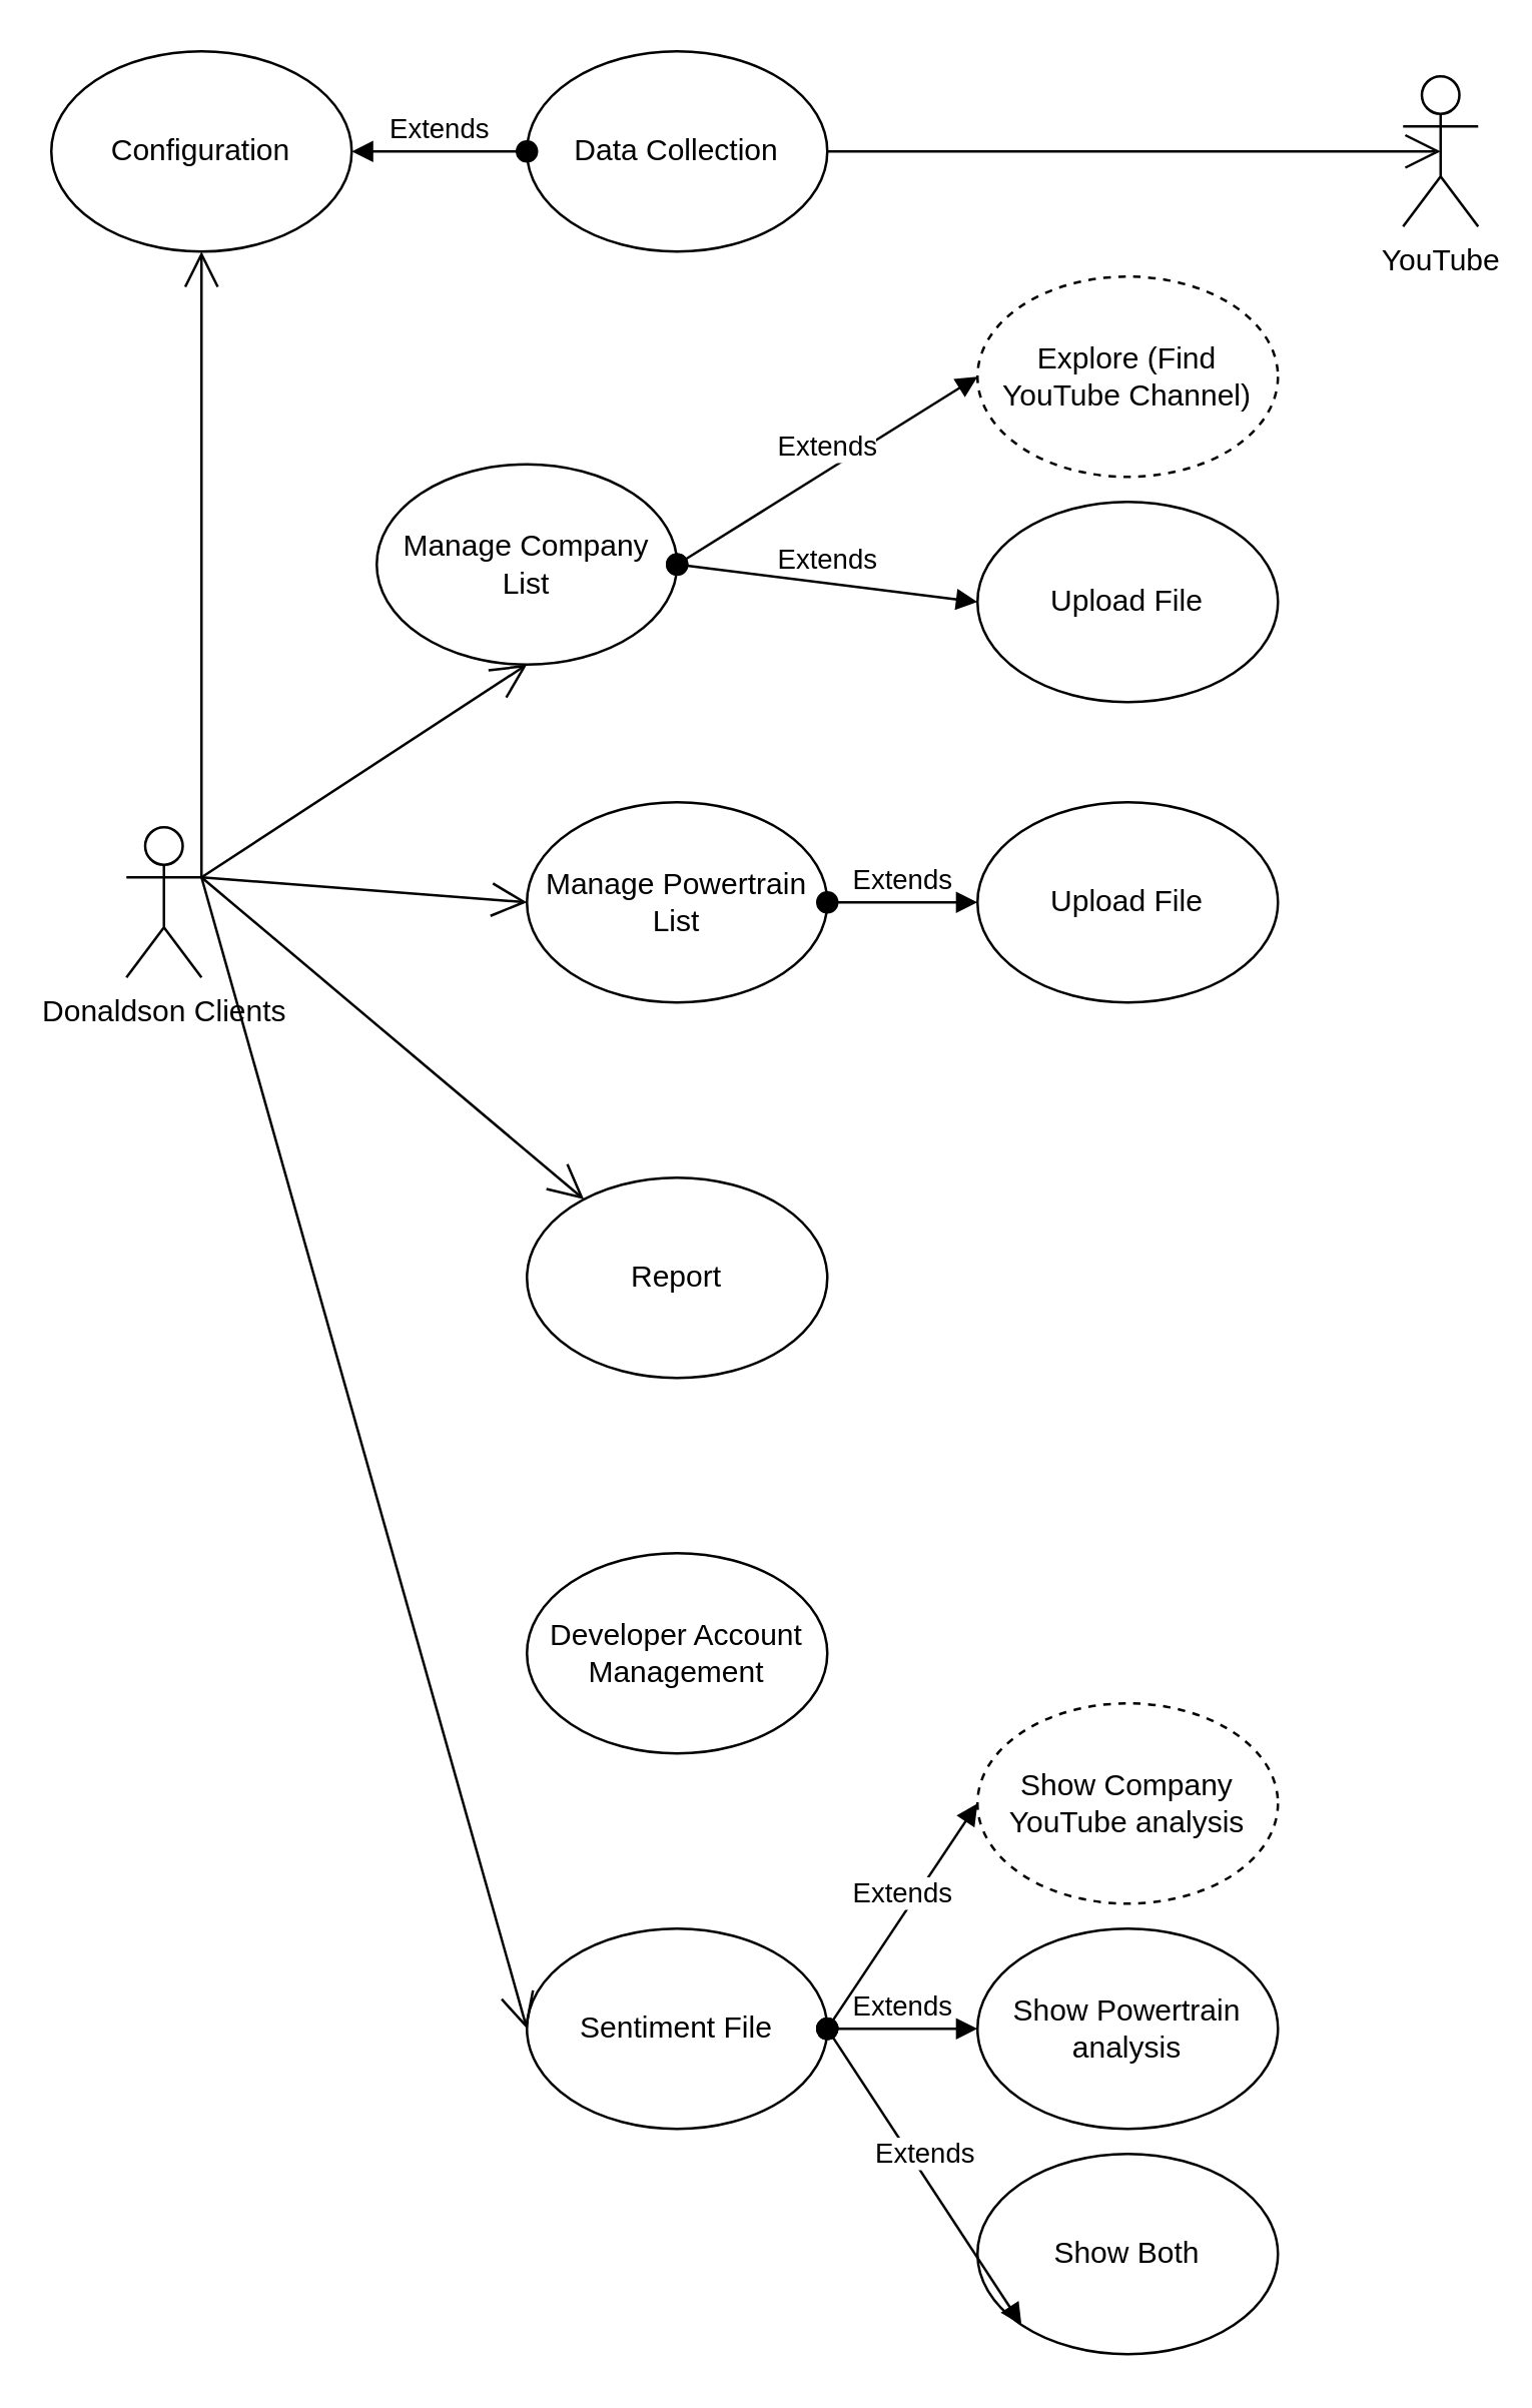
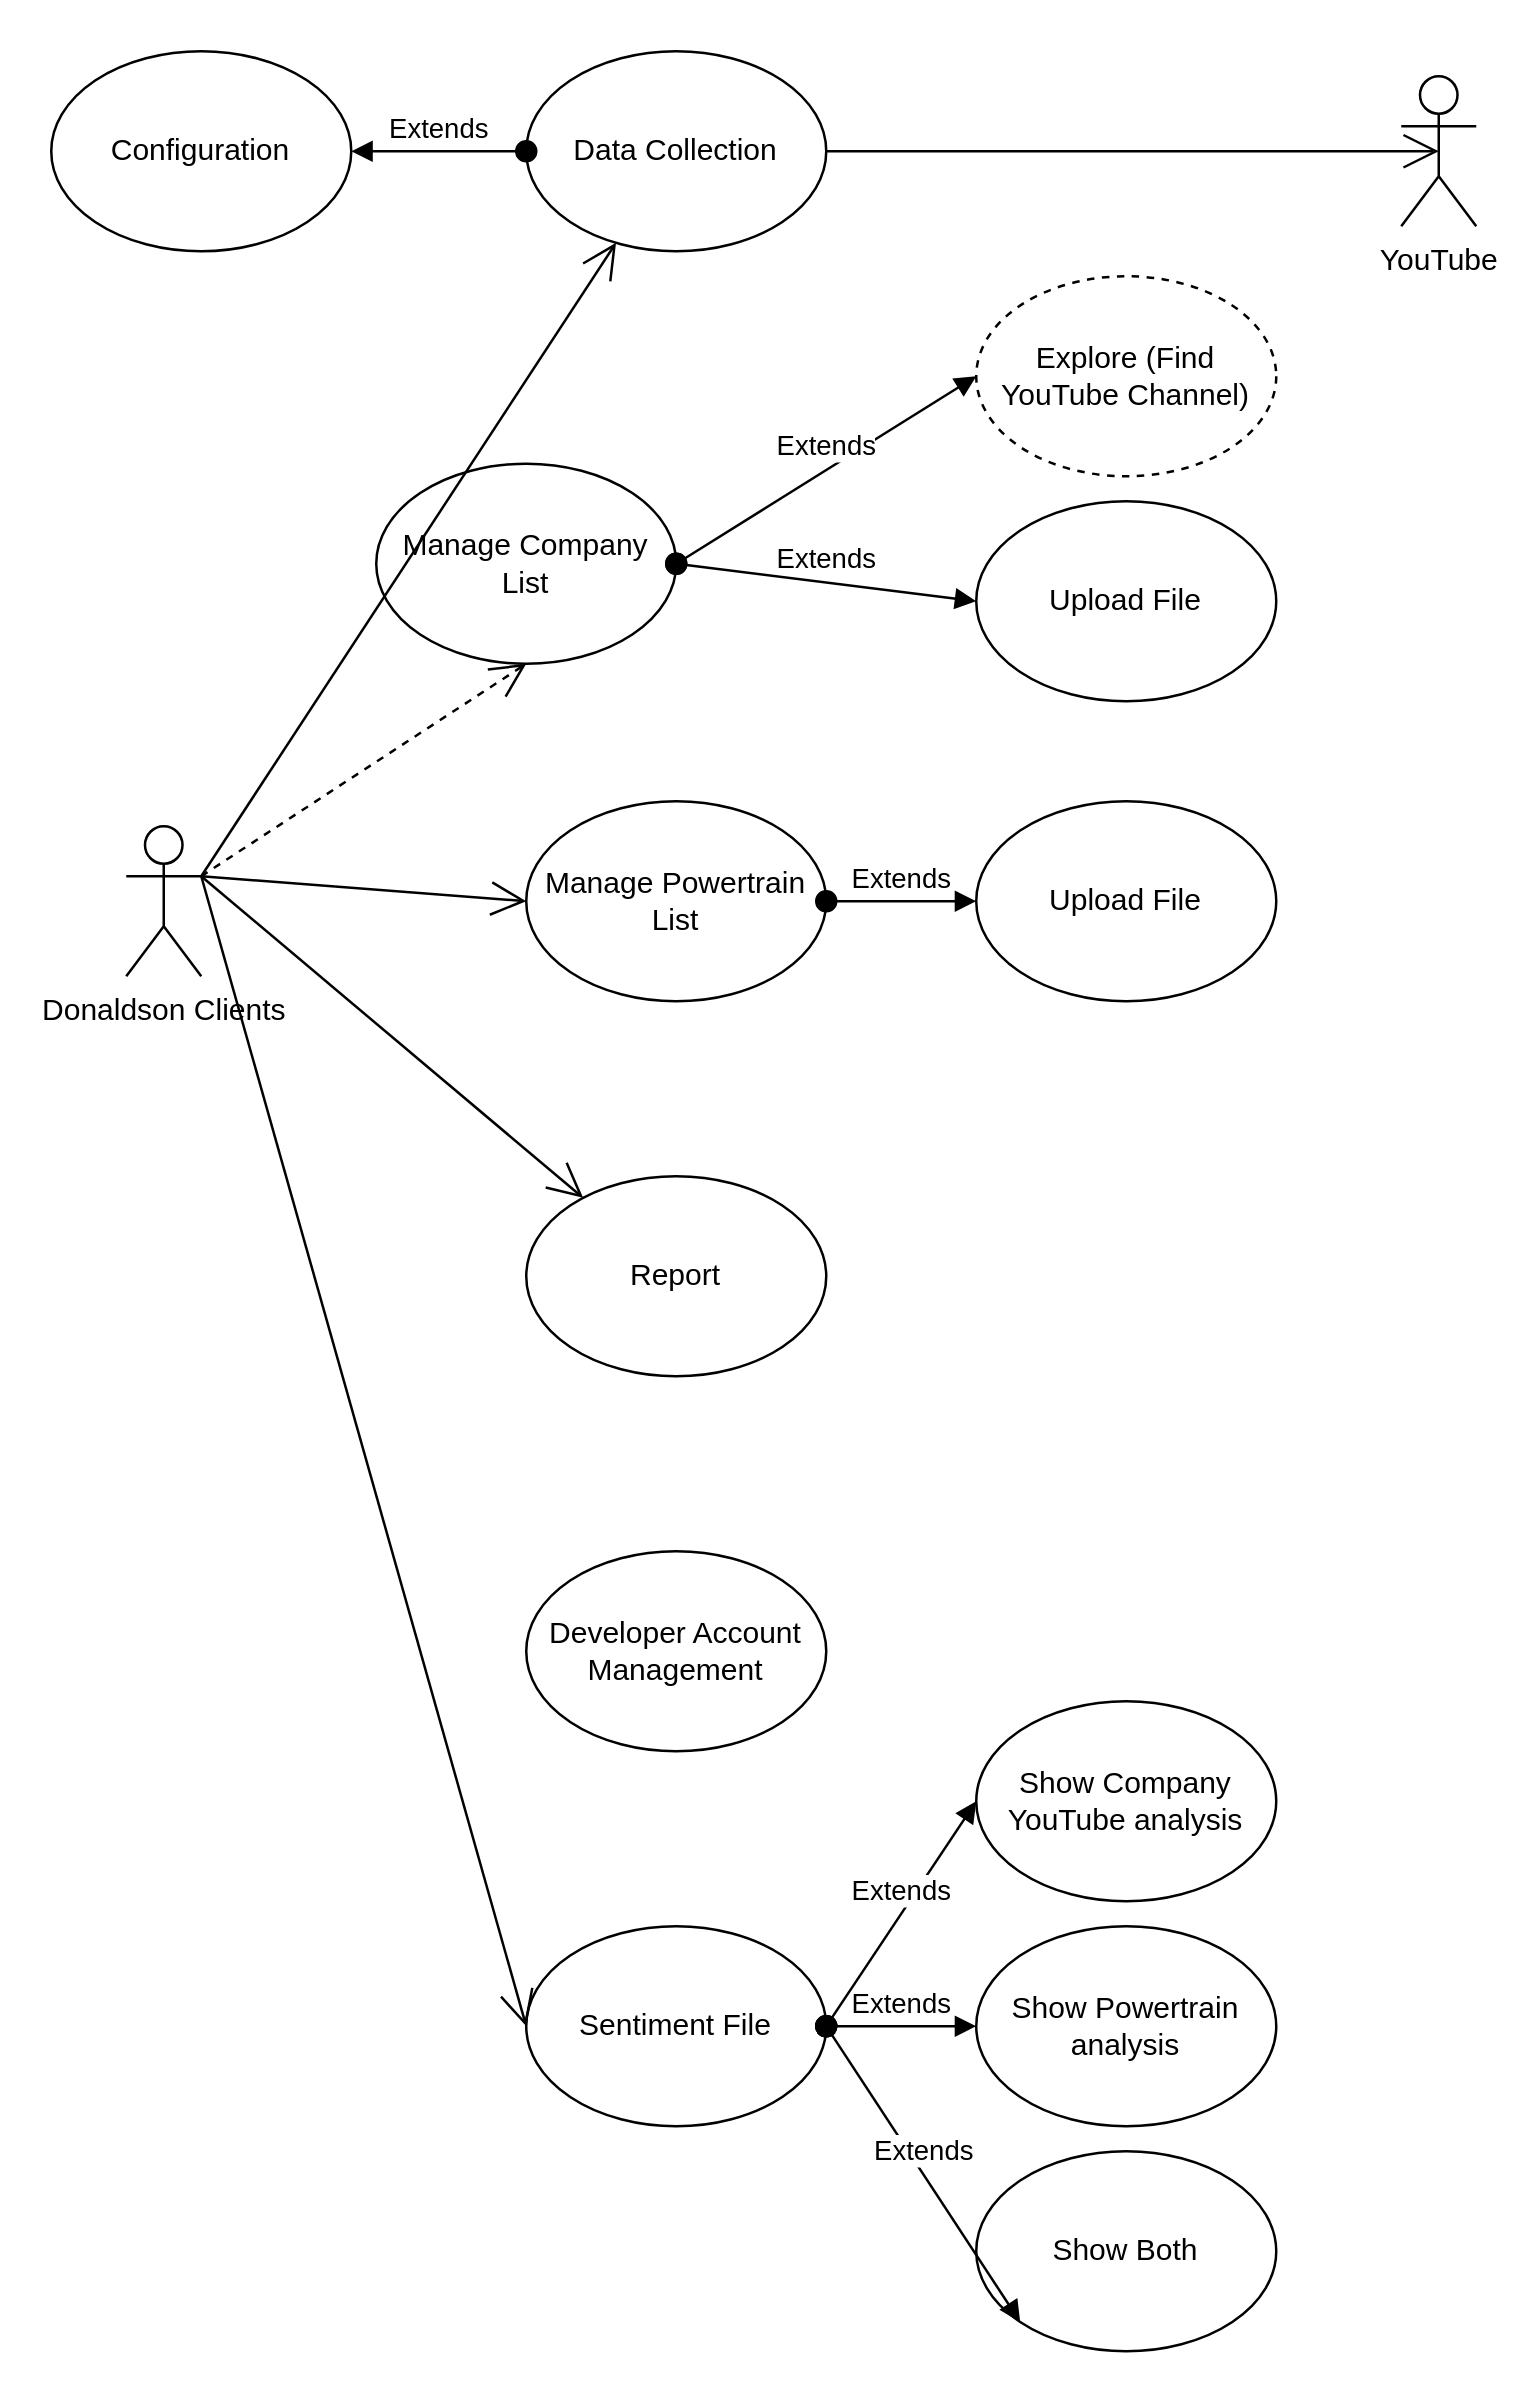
- <mxCell id="25" value="" style="endArrow=open;endFill=1;endSize=12;html=1;rounded=0;exitX=1;exitY=0.333;exitDx=0;exitDy=0;exitPerimeter=0;" edge="1" parent="1" source="2" target="8"><mxGeometry width="160" relative="1" as="geometry"><mxPoint x="120" y="250" as="sourcePoint" /><mxPoint x="365" y="250" as="targetPoint" /></mxGeometry></mxCell>
+ <mxCell id="25" value="" style="endArrow=open;endFill=1;endSize=12;html=1;rounded=0;exitX=1;exitY=0.333;exitDx=0;exitDy=0;exitPerimeter=0;" edge="1" parent="1" source="2" target="6"><mxGeometry width="160" relative="1" as="geometry"><mxPoint x="120" y="250" as="sourcePoint" /><mxPoint x="365" y="250" as="targetPoint" /></mxGeometry></mxCell>
- <mxCell id="26" value="" style="endArrow=open;endFill=1;endSize=12;html=1;rounded=0;exitX=1;exitY=0.333;exitDx=0;exitDy=0;entryX=0.5;entryY=1;entryDx=0;entryDy=0;exitPerimeter=0;" edge="1" parent="1" source="2" target="3"><mxGeometry width="160" relative="1" as="geometry"><mxPoint x="180" y="280" as="sourcePoint" /><mxPoint x="425" y="280" as="targetPoint" /></mxGeometry></mxCell>
+ <mxCell id="26" value="" style="endArrow=open;endFill=1;endSize=12;html=1;rounded=0;exitX=1;exitY=0.333;exitDx=0;exitDy=0;entryX=0.5;entryY=1;entryDx=0;entryDy=0;exitPerimeter=0;dashed=1;" edge="1" parent="1" source="2" target="3"><mxGeometry width="160" relative="1" as="geometry"><mxPoint x="180" y="280" as="sourcePoint" /><mxPoint x="425" y="280" as="targetPoint" /></mxGeometry></mxCell>
- <mxCell id="13" value="Show Company YouTube analysis" style="ellipse;whiteSpace=wrap;html=1;dashed=1;" vertex="1" parent="1"><mxGeometry x="390" y="680" width="120" height="80" as="geometry" /></mxCell>
+ <mxCell id="13" value="Show Company YouTube analysis" style="ellipse;whiteSpace=wrap;html=1;" vertex="1" parent="1"><mxGeometry x="390" y="680" width="120" height="80" as="geometry" /></mxCell>
